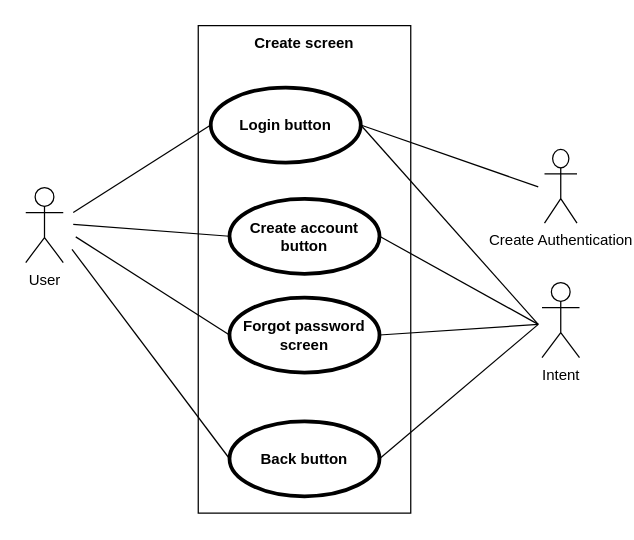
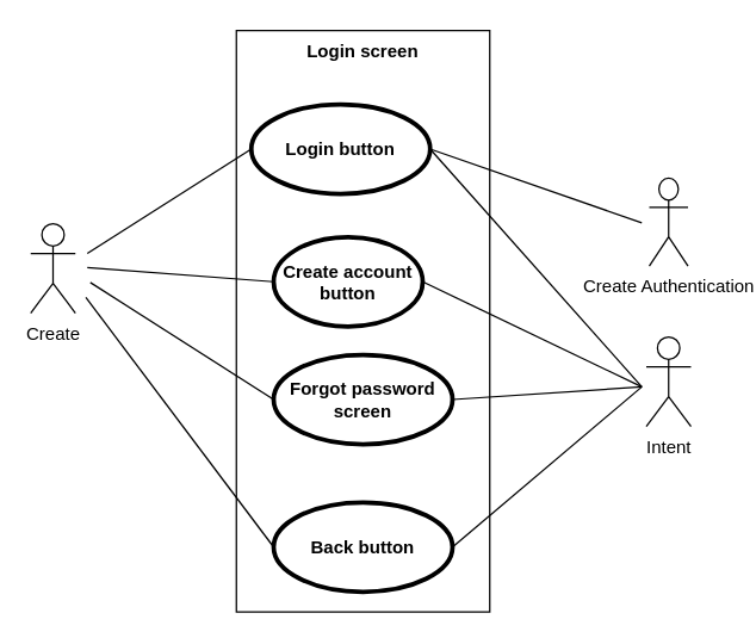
- <mxCell id="3" value="Create screen" style="shape=rect;html=1;verticalAlign=top;fontStyle=1;whiteSpace=wrap;align=center;" vertex="1" parent="1"><mxGeometry x="158" y="20" width="170" height="390" as="geometry" /></mxCell>
+ <mxCell id="3" value="Login screen" style="shape=rect;html=1;verticalAlign=top;fontStyle=1;whiteSpace=wrap;align=center;" vertex="1" parent="1"><mxGeometry x="158" y="20" width="170" height="390" as="geometry" /></mxCell>
- <mxCell id="5" value="Create account button" style="shape=ellipse;html=1;strokeWidth=3;fontStyle=1;whiteSpace=wrap;align=center;perimeter=ellipsePerimeter;" vertex="1" parent="1"><mxGeometry x="183" y="158.5" width="120" height="60" as="geometry" /></mxCell>
+ <mxCell id="5" value="Create account button" style="shape=ellipse;html=1;strokeWidth=3;fontStyle=1;whiteSpace=wrap;align=center;perimeter=ellipsePerimeter;" vertex="1" parent="1"><mxGeometry x="183" y="158.5" width="100" height="60" as="geometry" /></mxCell>
- <mxCell id="2" value="User" style="shape=umlActor;verticalLabelPosition=bottom;labelBackgroundColor=#ffffff;verticalAlign=top;html=1;outlineConnect=0;" vertex="1" parent="1"><mxGeometry x="20" y="149.5" width="30" height="60" as="geometry" /></mxCell>
+ <mxCell id="2" value="Create" style="shape=umlActor;verticalLabelPosition=bottom;labelBackgroundColor=#ffffff;verticalAlign=top;html=1;outlineConnect=0;" vertex="1" parent="1"><mxGeometry x="20" y="149.5" width="30" height="60" as="geometry" /></mxCell>
